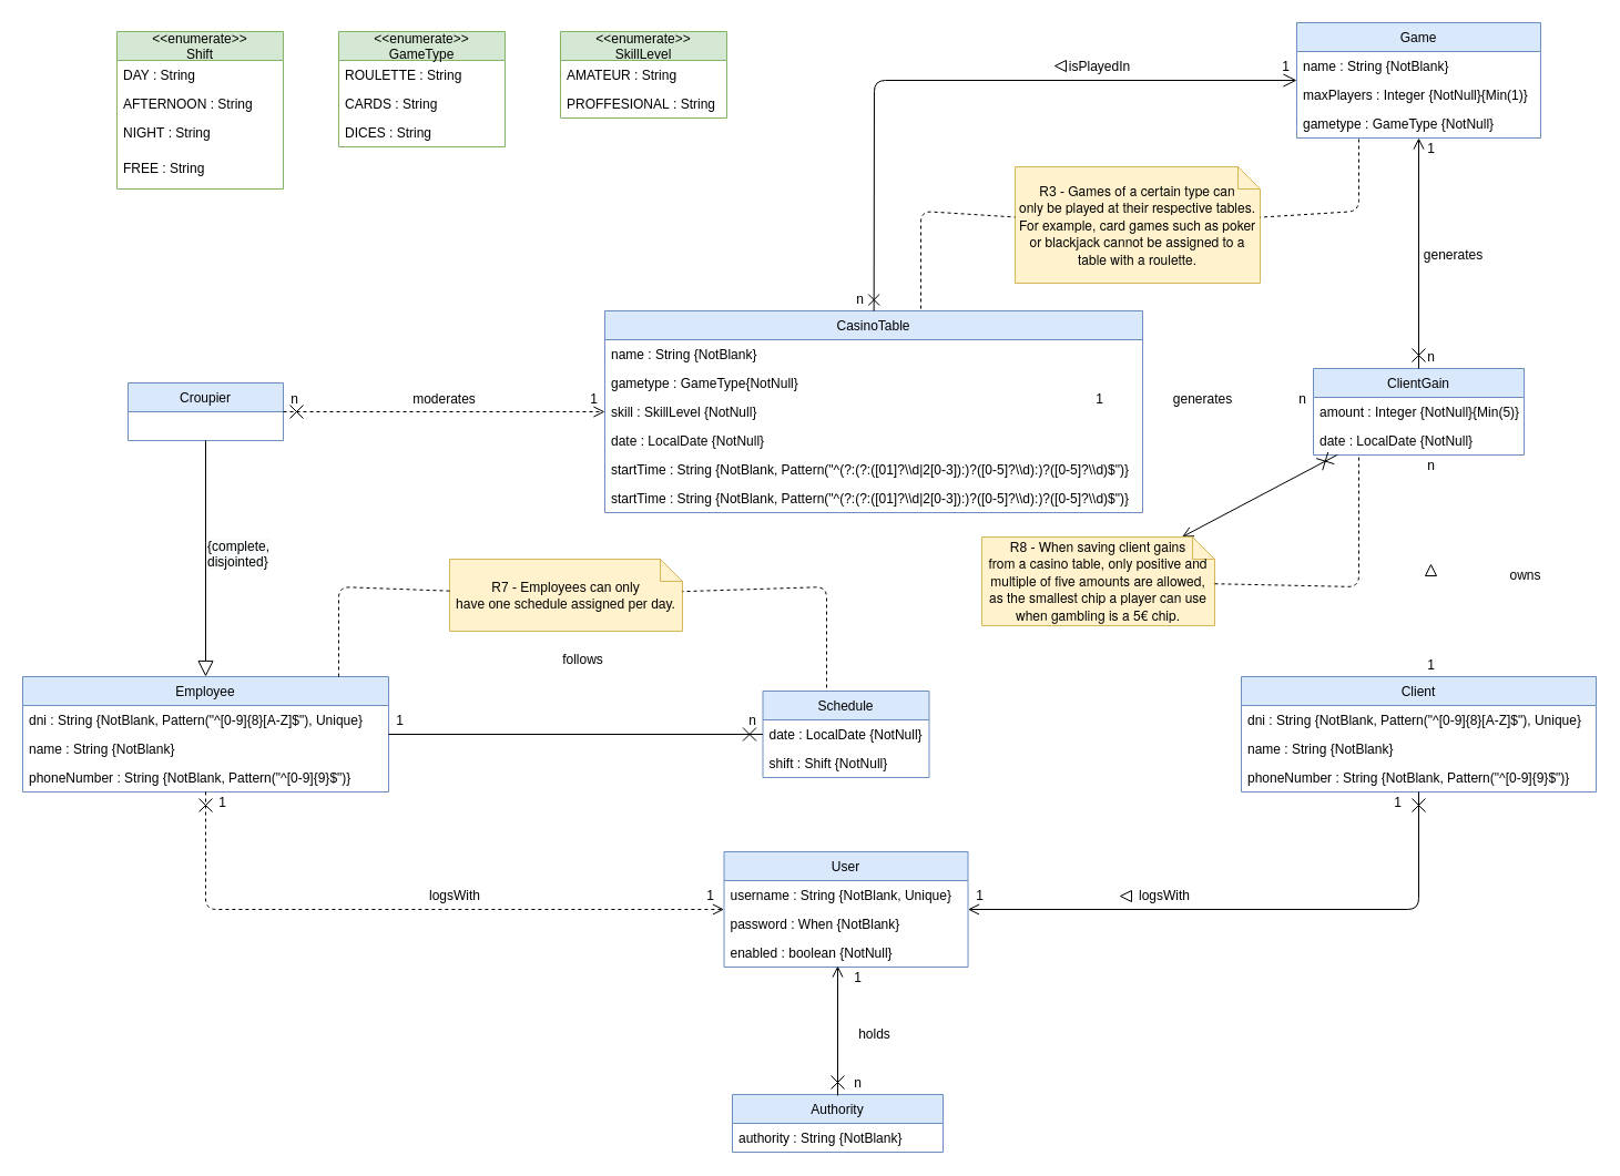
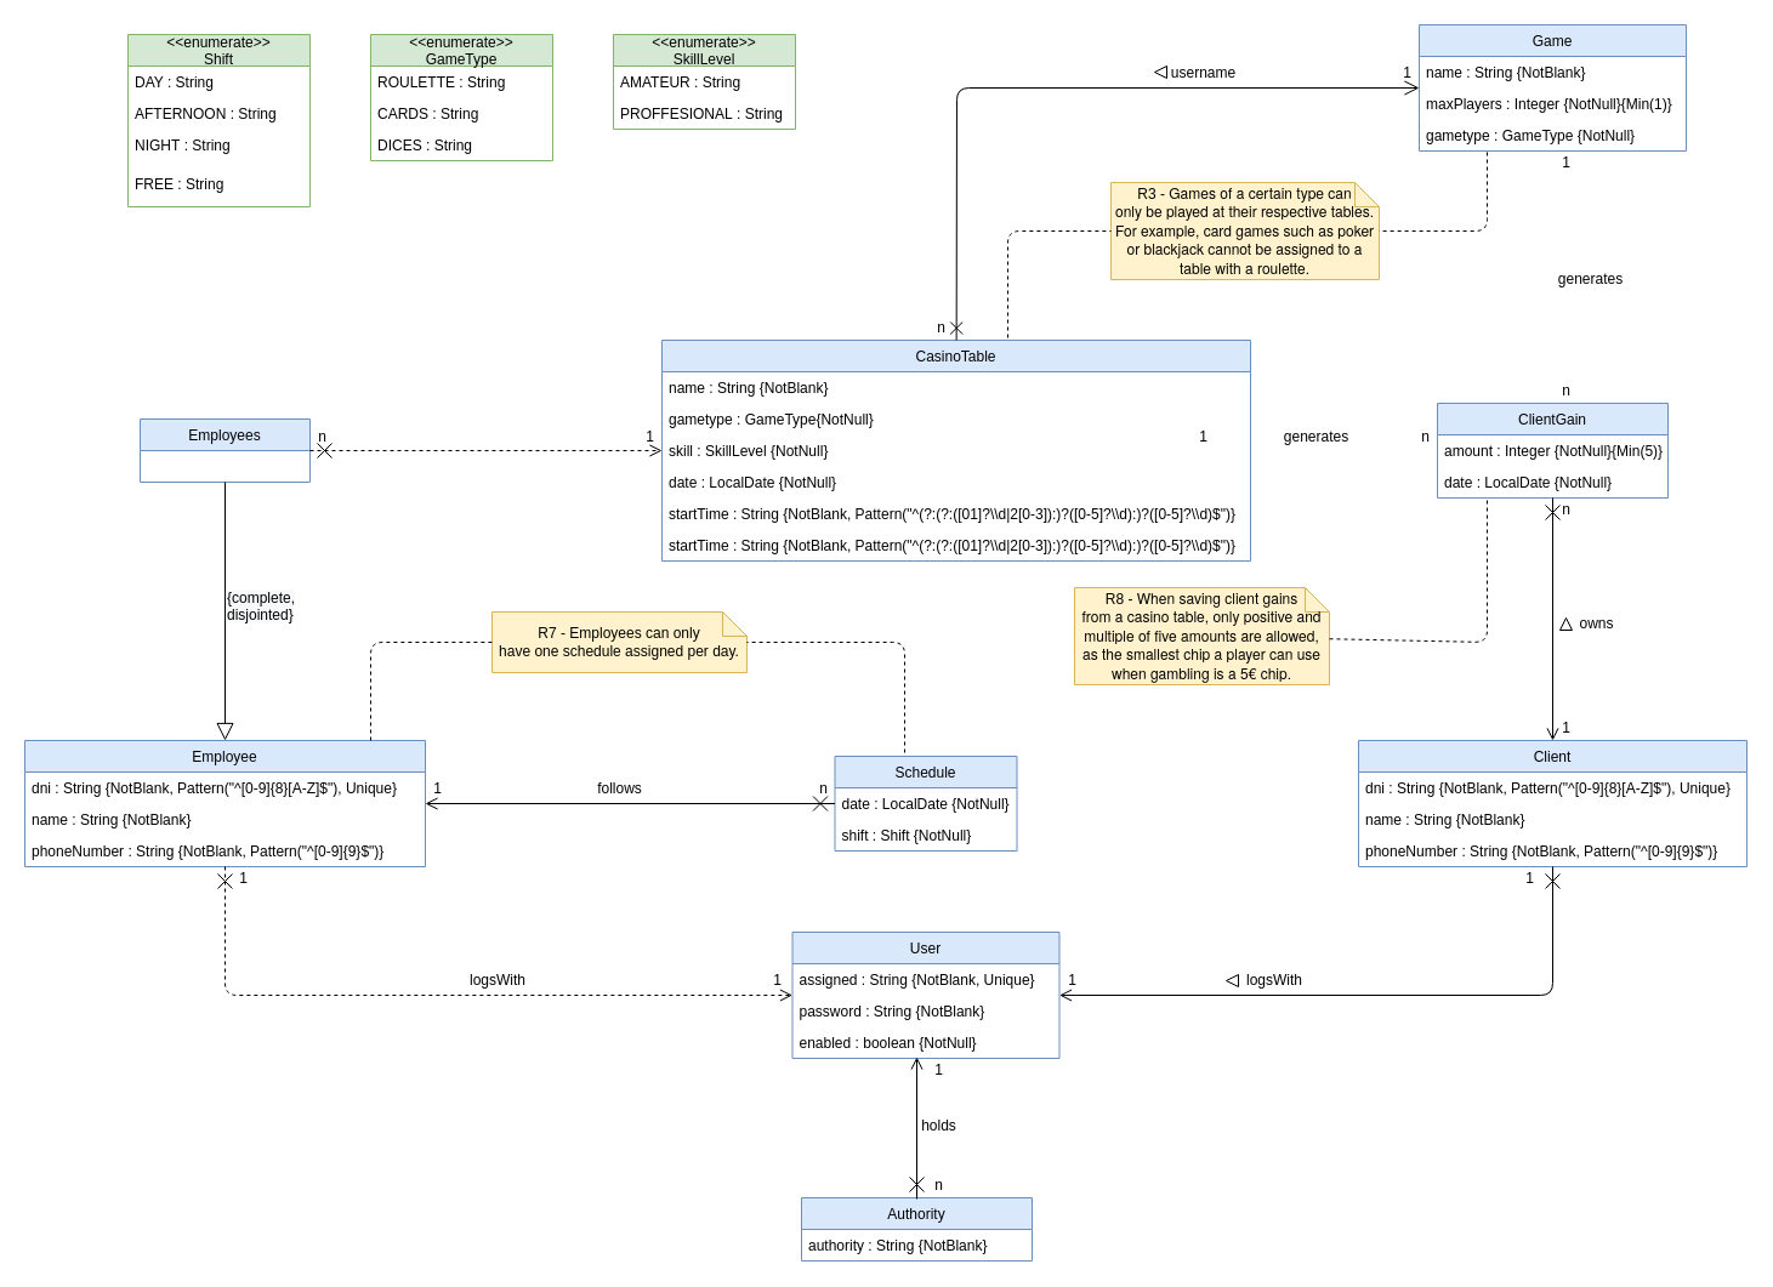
- <mxCell id="27" value="isPlayedIn" style="text;html=1;align=center;verticalAlign=middle;resizable=0;points=[];autosize=1;" vertex="1" parent="1"><mxGeometry x="956" y="50" width="70" height="20" as="geometry" /></mxCell>
+ <mxCell id="27" value="username" style="text;html=1;align=center;verticalAlign=middle;resizable=0;points=[];autosize=1;" vertex="1" parent="1"><mxGeometry x="956" y="50" width="70" height="20" as="geometry" /></mxCell>
- <mxCell id="50" value="&lt;font style=&quot;font-size: 12px&quot;&gt;&lt;font style=&quot;font-size: 12px&quot;&gt;R3 -&amp;nbsp;&lt;/font&gt;&lt;span style=&quot;font-family: &amp;#34;whitney&amp;#34; , &amp;#34;helvetica neue&amp;#34; , &amp;#34;helvetica&amp;#34; , &amp;#34;arial&amp;#34; , sans-serif&quot;&gt;Games of a certain type can&lt;br&gt;only be played at their respective tables. For example, card games such as poker or blackjack cannot be assigned to a table with a roulette.&lt;/span&gt;&lt;/font&gt;" style="shape=note;size=20;whiteSpace=wrap;html=1;fillColor=#fff2cc;strokeColor=#d6b656;" vertex="1" parent="1"><mxGeometry x="915" y="150" width="221" height="105" as="geometry" /></mxCell>
+ <mxCell id="50" value="&lt;font style=&quot;font-size: 12px&quot;&gt;&lt;font style=&quot;font-size: 12px&quot;&gt;R3 -&amp;nbsp;&lt;/font&gt;&lt;span style=&quot;font-family: &amp;#34;whitney&amp;#34; , &amp;#34;helvetica neue&amp;#34; , &amp;#34;helvetica&amp;#34; , &amp;#34;arial&amp;#34; , sans-serif&quot;&gt;Games of a certain type can&lt;br&gt;only be played at their respective tables. For example, card games such as poker or blackjack cannot be assigned to a table with a roulette.&lt;/span&gt;&lt;/font&gt;" style="shape=note;size=20;whiteSpace=wrap;html=1;fillColor=#fff2cc;strokeColor=#d6b656;" vertex="1" parent="1"><mxGeometry x="915" y="150" width="221" height="80" as="geometry" /></mxCell>
- <mxCell id="59" value="" style="endArrow=open;html=1;endFill=0;endSize=8;startFill=0;startArrow=cross;startSize=10;" edge="1" parent="1" source="32" target="7"><mxGeometry width="50" height="50" relative="1" as="geometry"><mxPoint x="364" y="1000" as="sourcePoint" /><mxPoint x="414" y="950" as="targetPoint" /></mxGeometry></mxCell>
- <mxCell id="6" value="Croupier" style="swimlane;fontStyle=0;childLayout=stackLayout;horizontal=1;startSize=26;horizontalStack=0;resizeParent=1;resizeParentMax=0;resizeLast=0;collapsible=1;marginBottom=0;fillColor=#dae8fc;strokeColor=#6c8ebf;" vertex="1" parent="1"><mxGeometry x="115" y="345" width="140" height="52" as="geometry" /></mxCell>
+ <mxCell id="6" value="Employees" style="swimlane;fontStyle=0;childLayout=stackLayout;horizontal=1;startSize=26;horizontalStack=0;resizeParent=1;resizeParentMax=0;resizeLast=0;collapsible=1;marginBottom=0;fillColor=#dae8fc;strokeColor=#6c8ebf;" vertex="1" parent="1"><mxGeometry x="115" y="345" width="140" height="52" as="geometry" /></mxCell>
- <mxCell id="29" value="moderates" style="text;html=1;align=center;verticalAlign=middle;resizable=0;points=[];autosize=1;" vertex="1" parent="1"><mxGeometry x="365" y="350" width="70" height="20" as="geometry" /></mxCell>
- <mxCell id="57" value="" style="endArrow=open;html=1;endFill=0;endSize=8;startFill=0;startArrow=cross;startSize=10;" edge="1" parent="1" source="32" target="65"><mxGeometry width="50" height="50" relative="1" as="geometry"><mxPoint x="344" y="980" as="sourcePoint" /><mxPoint x="394" y="930" as="targetPoint" /></mxGeometry></mxCell>
+ <mxCell id="57" value="" style="endArrow=open;html=1;endFill=0;endSize=8;startFill=0;startArrow=cross;startSize=10;" edge="1" parent="1" source="32" target="35"><mxGeometry width="50" height="50" relative="1" as="geometry"><mxPoint x="344" y="980" as="sourcePoint" /><mxPoint x="394" y="930" as="targetPoint" /></mxGeometry></mxCell>
- <mxCell id="42" value="owns" style="text;html=1;align=center;verticalAlign=middle;resizable=0;points=[];autosize=1;" vertex="1" parent="1"><mxGeometry x="1355" y="509" width="40" height="20" as="geometry" /></mxCell>
+ <mxCell id="42" value="owns" style="text;html=1;align=center;verticalAlign=middle;resizable=0;points=[];autosize=1;" vertex="1" parent="1"><mxGeometry x="1295" y="504" width="40" height="20" as="geometry" /></mxCell>
- <mxCell id="64" value="&lt;span lang=&quot;EN-US&quot;&gt;&lt;font style=&quot;font-size: 12px&quot;&gt;R7 - Employees can only&lt;br/&gt;have one schedule assigned per day.&lt;/font&gt;&lt;/span&gt;" style="shape=note;size=20;whiteSpace=wrap;html=1;fillColor=#fff2cc;strokeColor=#d6b656;" vertex="1" parent="1"><mxGeometry x="405" y="504" width="210" height="65" as="geometry" /></mxCell>
+ <mxCell id="64" value="&lt;span lang=&quot;EN-US&quot;&gt;&lt;font style=&quot;font-size: 12px&quot;&gt;R7 - Employees can only&lt;br/&gt;have one schedule assigned per day.&lt;/font&gt;&lt;/span&gt;" style="shape=note;size=20;whiteSpace=wrap;html=1;fillColor=#fff2cc;strokeColor=#d6b656;" vertex="1" parent="1"><mxGeometry x="405" y="504" width="210" height="50" as="geometry" /></mxCell>
- <mxCell id="56" value="follows" style="text;html=1;align=center;verticalAlign=middle;resizable=0;points=[];autosize=1;" vertex="1" parent="1"><mxGeometry x="500" y="585" width="50" height="20" as="geometry" /></mxCell>
+ <mxCell id="56" value="follows" style="text;html=1;align=center;verticalAlign=middle;resizable=0;points=[];autosize=1;" vertex="1" parent="1"><mxGeometry x="485" y="640" width="50" height="20" as="geometry" /></mxCell>
- <mxCell id="63" value="" style="endArrow=none;html=1;endFill=0;endSize=8;startFill=0;startArrow=cross;startSize=10;" edge="1" parent="1" source="51" target="2"><mxGeometry width="50" height="50" relative="1" as="geometry"><mxPoint x="-415" y="692" as="sourcePoint" /><mxPoint x="-175" y="504" as="targetPoint" /></mxGeometry></mxCell>
+ <mxCell id="63" value="" style="endArrow=open;html=1;endFill=0;endSize=8;startFill=0;startArrow=cross;startSize=10;" edge="1" parent="1" source="51" target="2"><mxGeometry width="50" height="50" relative="1" as="geometry"><mxPoint x="-415" y="692" as="sourcePoint" /><mxPoint x="-175" y="504" as="targetPoint" /></mxGeometry></mxCell>
- <mxCell id="79" value="username : String {NotBlank, Unique}" style="text;align=left;verticalAlign=top;spacingLeft=4;spacingRight=4;overflow=hidden;rotatable=0;points=[[0,0.5],[1,0.5]];portConstraint=eastwest;" vertex="1" parent="78"><mxGeometry y="26" width="220" height="26" as="geometry" /></mxCell>
+ <mxCell id="79" value="assigned : String {NotBlank, Unique}" style="text;align=left;verticalAlign=top;spacingLeft=4;spacingRight=4;overflow=hidden;rotatable=0;points=[[0,0.5],[1,0.5]];portConstraint=eastwest;" vertex="1" parent="78"><mxGeometry y="26" width="220" height="26" as="geometry" /></mxCell>
- <mxCell id="80" value="password : When {NotBlank}" style="text;align=left;verticalAlign=top;spacingLeft=4;spacingRight=4;overflow=hidden;rotatable=0;points=[[0,0.5],[1,0.5]];portConstraint=eastwest;" vertex="1" parent="78"><mxGeometry y="52" width="220" height="26" as="geometry" /></mxCell>
+ <mxCell id="80" value="password : String {NotBlank}" style="text;align=left;verticalAlign=top;spacingLeft=4;spacingRight=4;overflow=hidden;rotatable=0;points=[[0,0.5],[1,0.5]];portConstraint=eastwest;" vertex="1" parent="78"><mxGeometry y="52" width="220" height="26" as="geometry" /></mxCell>
- <mxCell id="92" value="holds" style="text;html=1;align=center;verticalAlign=middle;resizable=0;points=[];autosize=1;" vertex="1" parent="1"><mxGeometry x="767.5" y="923" width="40" height="20" as="geometry" /></mxCell>
+ <mxCell id="92" value="holds" style="text;html=1;align=center;verticalAlign=middle;resizable=0;points=[];autosize=1;" vertex="1" parent="1"><mxGeometry x="752.5" y="918" width="40" height="20" as="geometry" /></mxCell>
